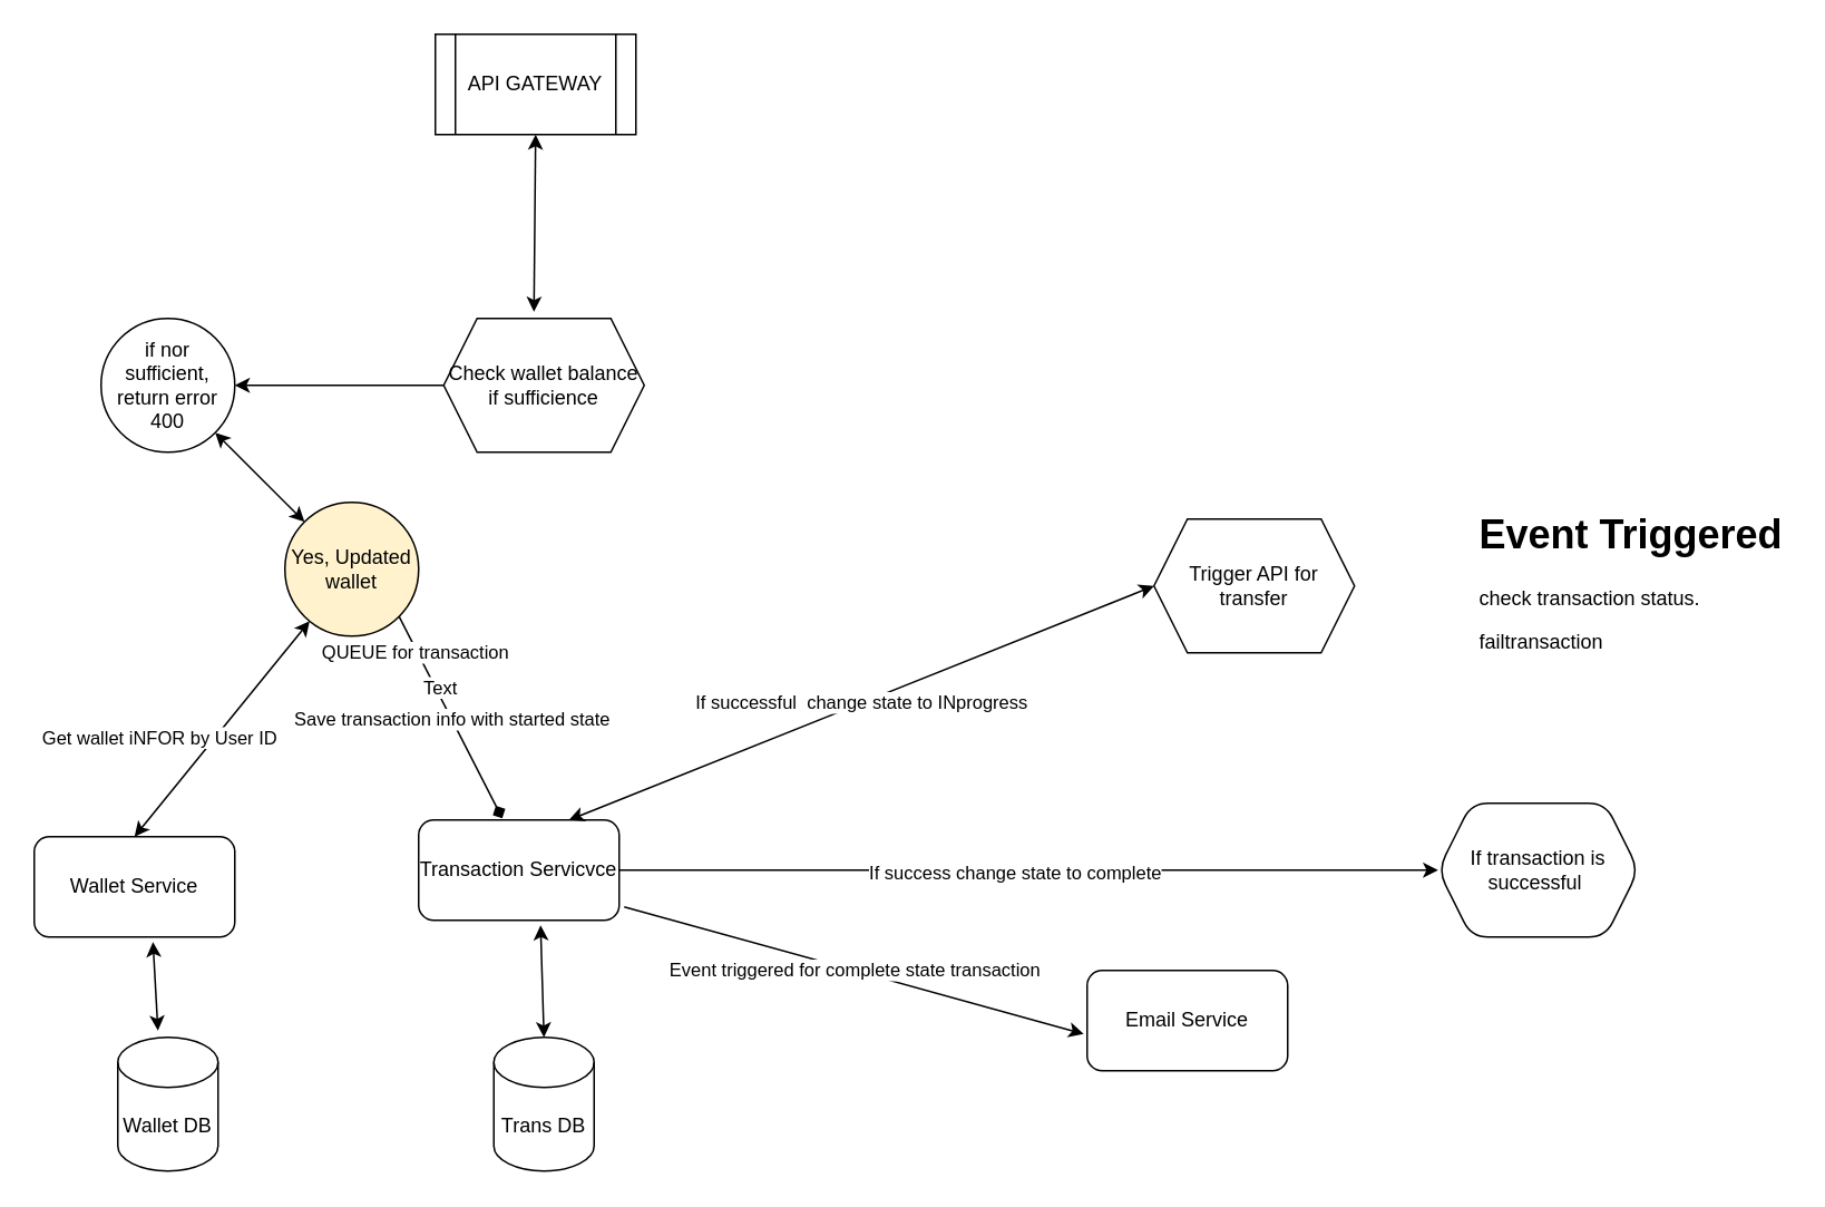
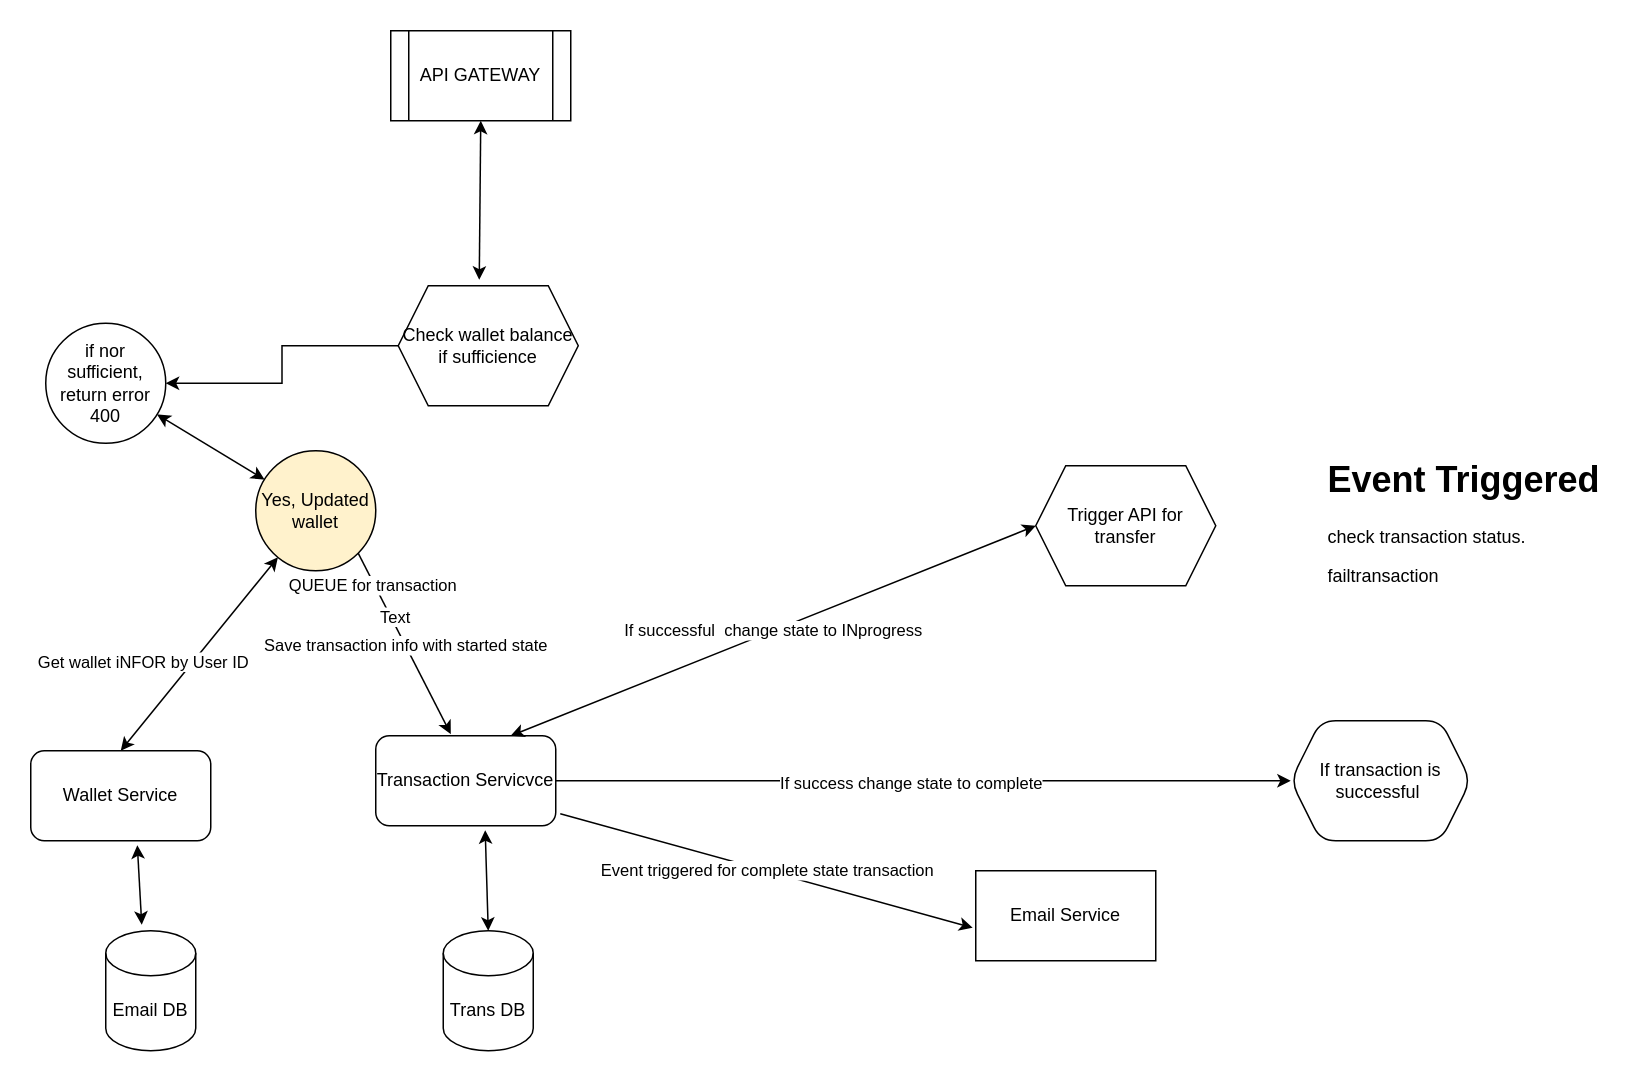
- <mxCell id="19" value="if nor sufficient, return error 400" style="ellipse;whiteSpace=wrap;html=1;" vertex="1" parent="1"><mxGeometry x="60" y="190" width="80" height="80" as="geometry" /></mxCell>
+ <mxCell id="19" value="if nor sufficient, return error 400" style="ellipse;whiteSpace=wrap;html=1;" vertex="1" parent="1"><mxGeometry x="30" y="215" width="80" height="80" as="geometry" /></mxCell>
- <mxCell id="20" value="" style="endArrow=diamond;html=1;rounded=0;entryX=0.417;entryY=-0.017;entryDx=0;entryDy=0;entryPerimeter=0;exitX=1;exitY=1;exitDx=0;exitDy=0;" edge="1" parent="1" source="18" target="5"><mxGeometry width="50" height="50" relative="1" as="geometry"><mxPoint x="560" y="390" as="sourcePoint" /><mxPoint x="610" y="340" as="targetPoint" /></mxGeometry></mxCell>
+ <mxCell id="20" value="" style="endArrow=classic;html=1;rounded=0;entryX=0.417;entryY=-0.017;entryDx=0;entryDy=0;entryPerimeter=0;exitX=1;exitY=1;exitDx=0;exitDy=0;" edge="1" parent="1" source="18" target="5"><mxGeometry width="50" height="50" relative="1" as="geometry"><mxPoint x="560" y="390" as="sourcePoint" /><mxPoint x="610" y="340" as="targetPoint" /></mxGeometry></mxCell>
- <mxCell id="26" value="Email Service" style="rounded=1;whiteSpace=wrap;html=1;" vertex="1" parent="1"><mxGeometry x="650" y="580" width="120" height="60" as="geometry" /></mxCell>
+ <mxCell id="26" value="Email Service" style="whiteSpace=wrap;html=1;rounded=0;" vertex="1" parent="1"><mxGeometry x="650" y="580" width="120" height="60" as="geometry" /></mxCell>
- <mxCell id="6" value="Wallet DB" style="shape=cylinder3;whiteSpace=wrap;html=1;boundedLbl=1;backgroundOutline=1;size=15;" vertex="1" parent="1"><mxGeometry x="70" y="620" width="60" height="80" as="geometry" /></mxCell>
+ <mxCell id="6" value="Email DB" style="shape=cylinder3;whiteSpace=wrap;html=1;boundedLbl=1;backgroundOutline=1;size=15;" vertex="1" parent="1"><mxGeometry x="70" y="620" width="60" height="80" as="geometry" /></mxCell>
